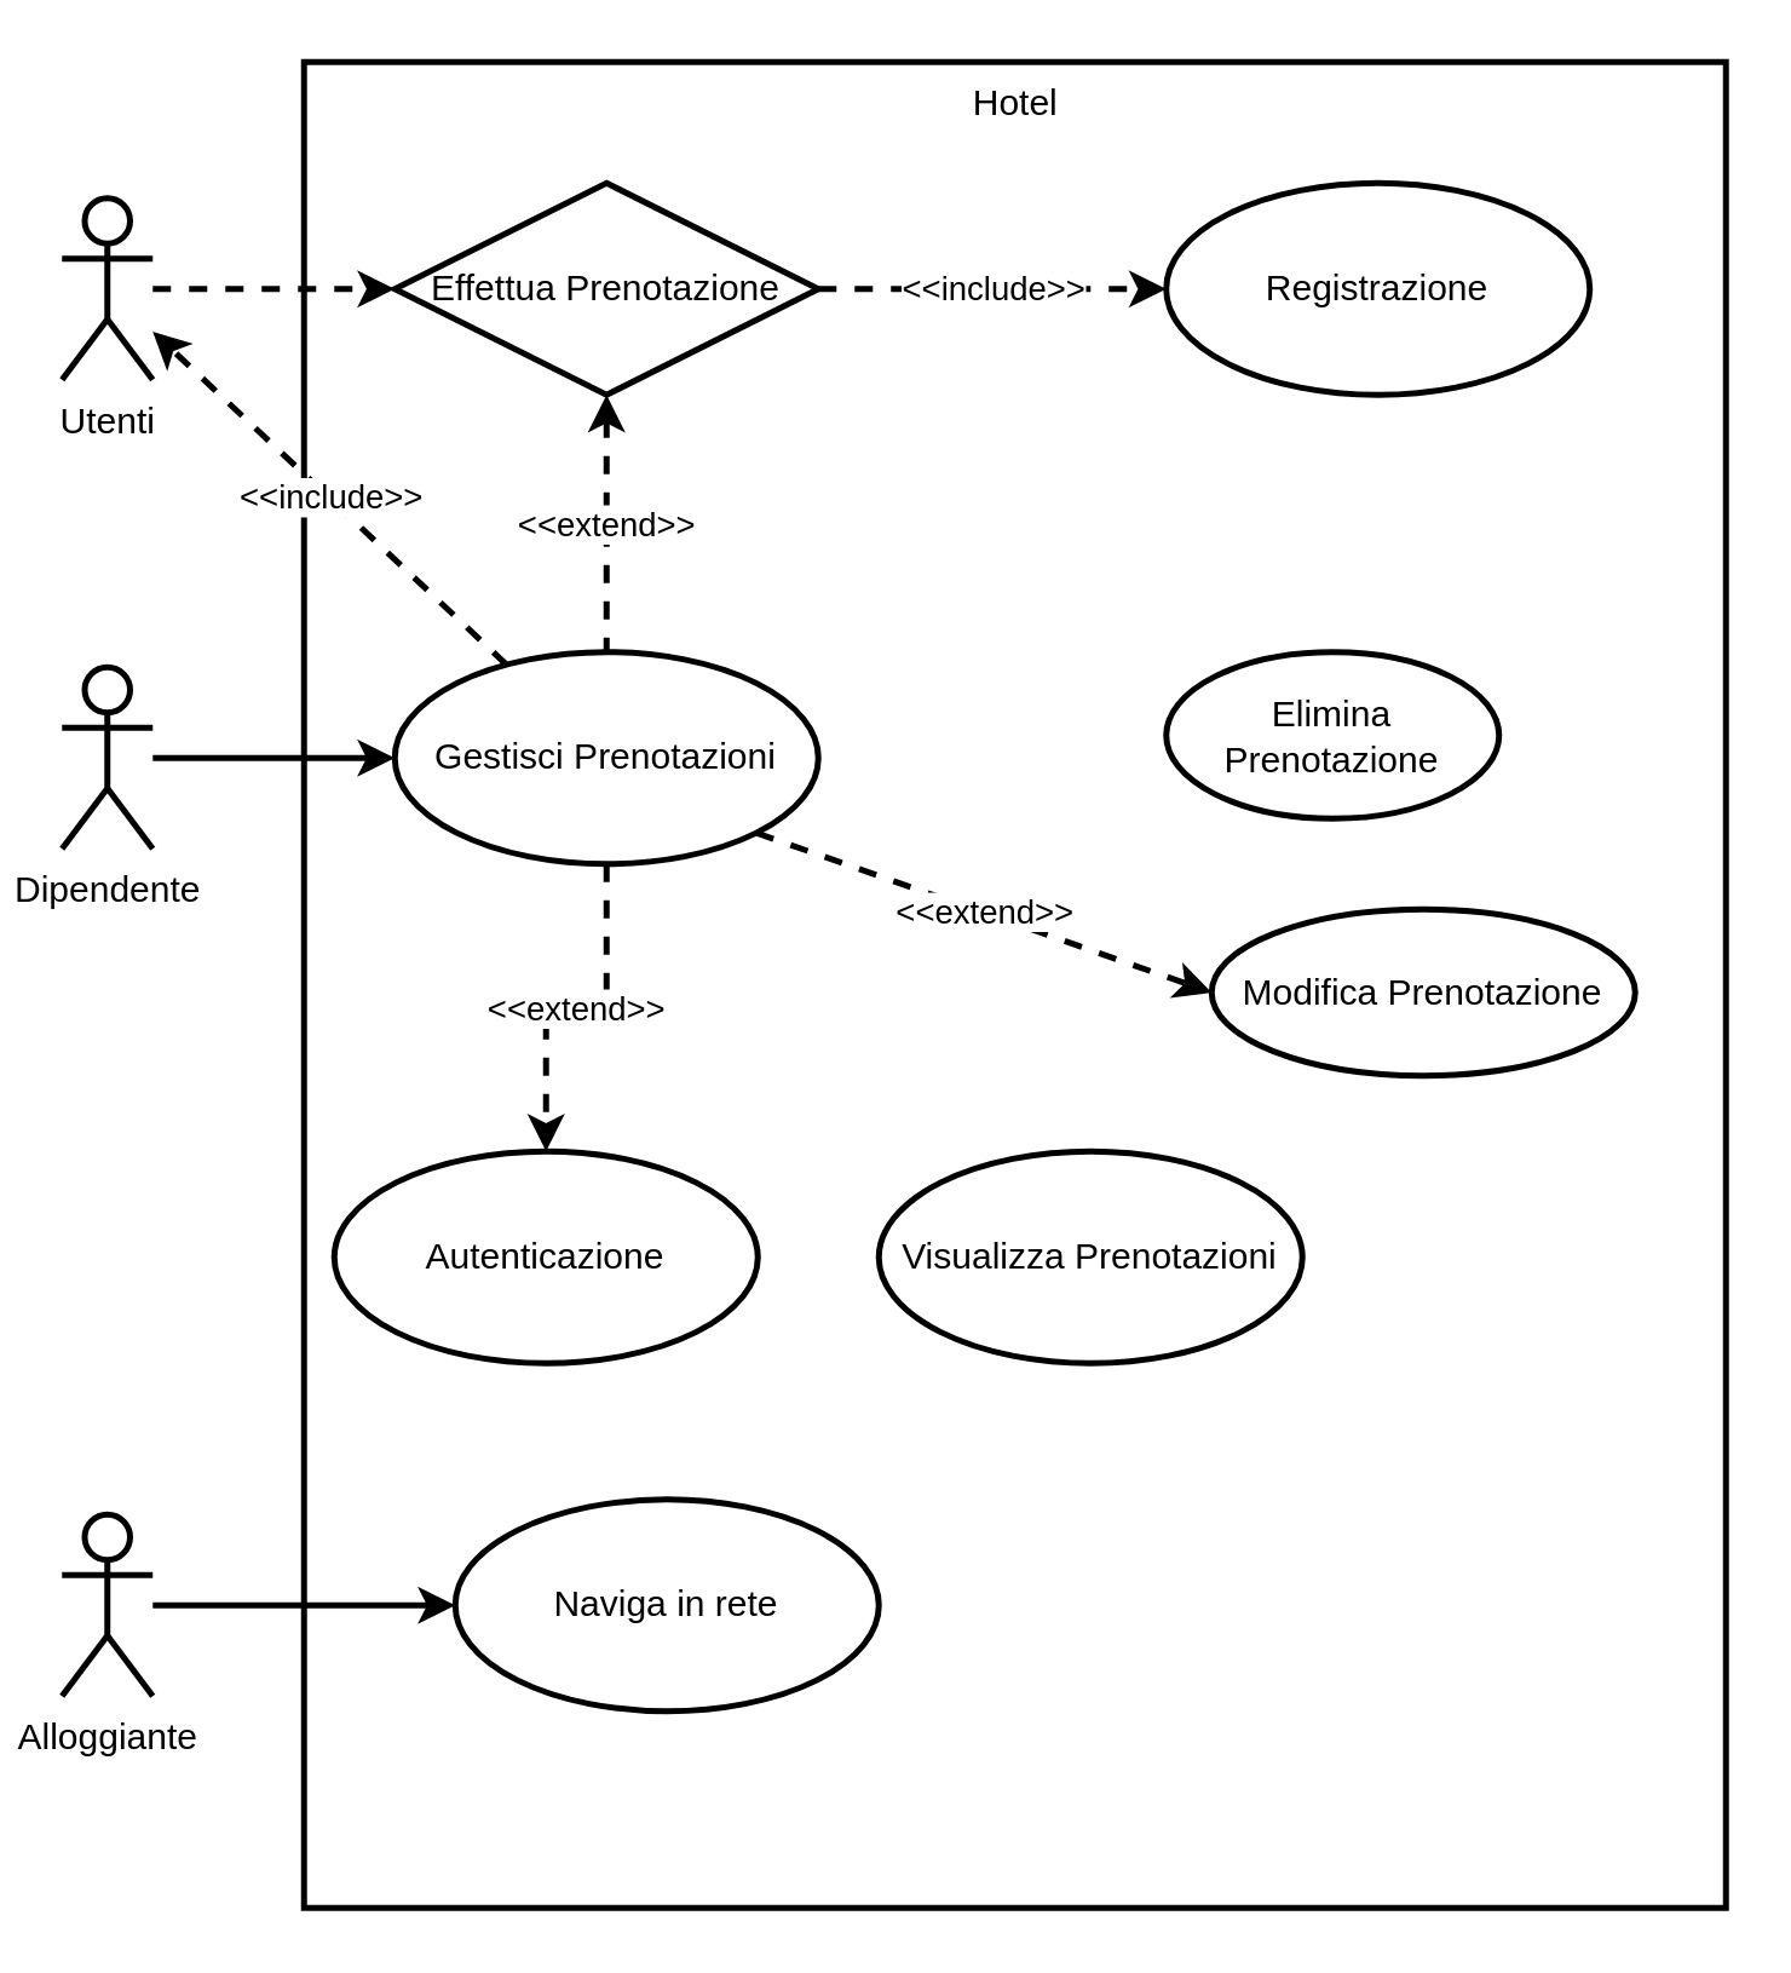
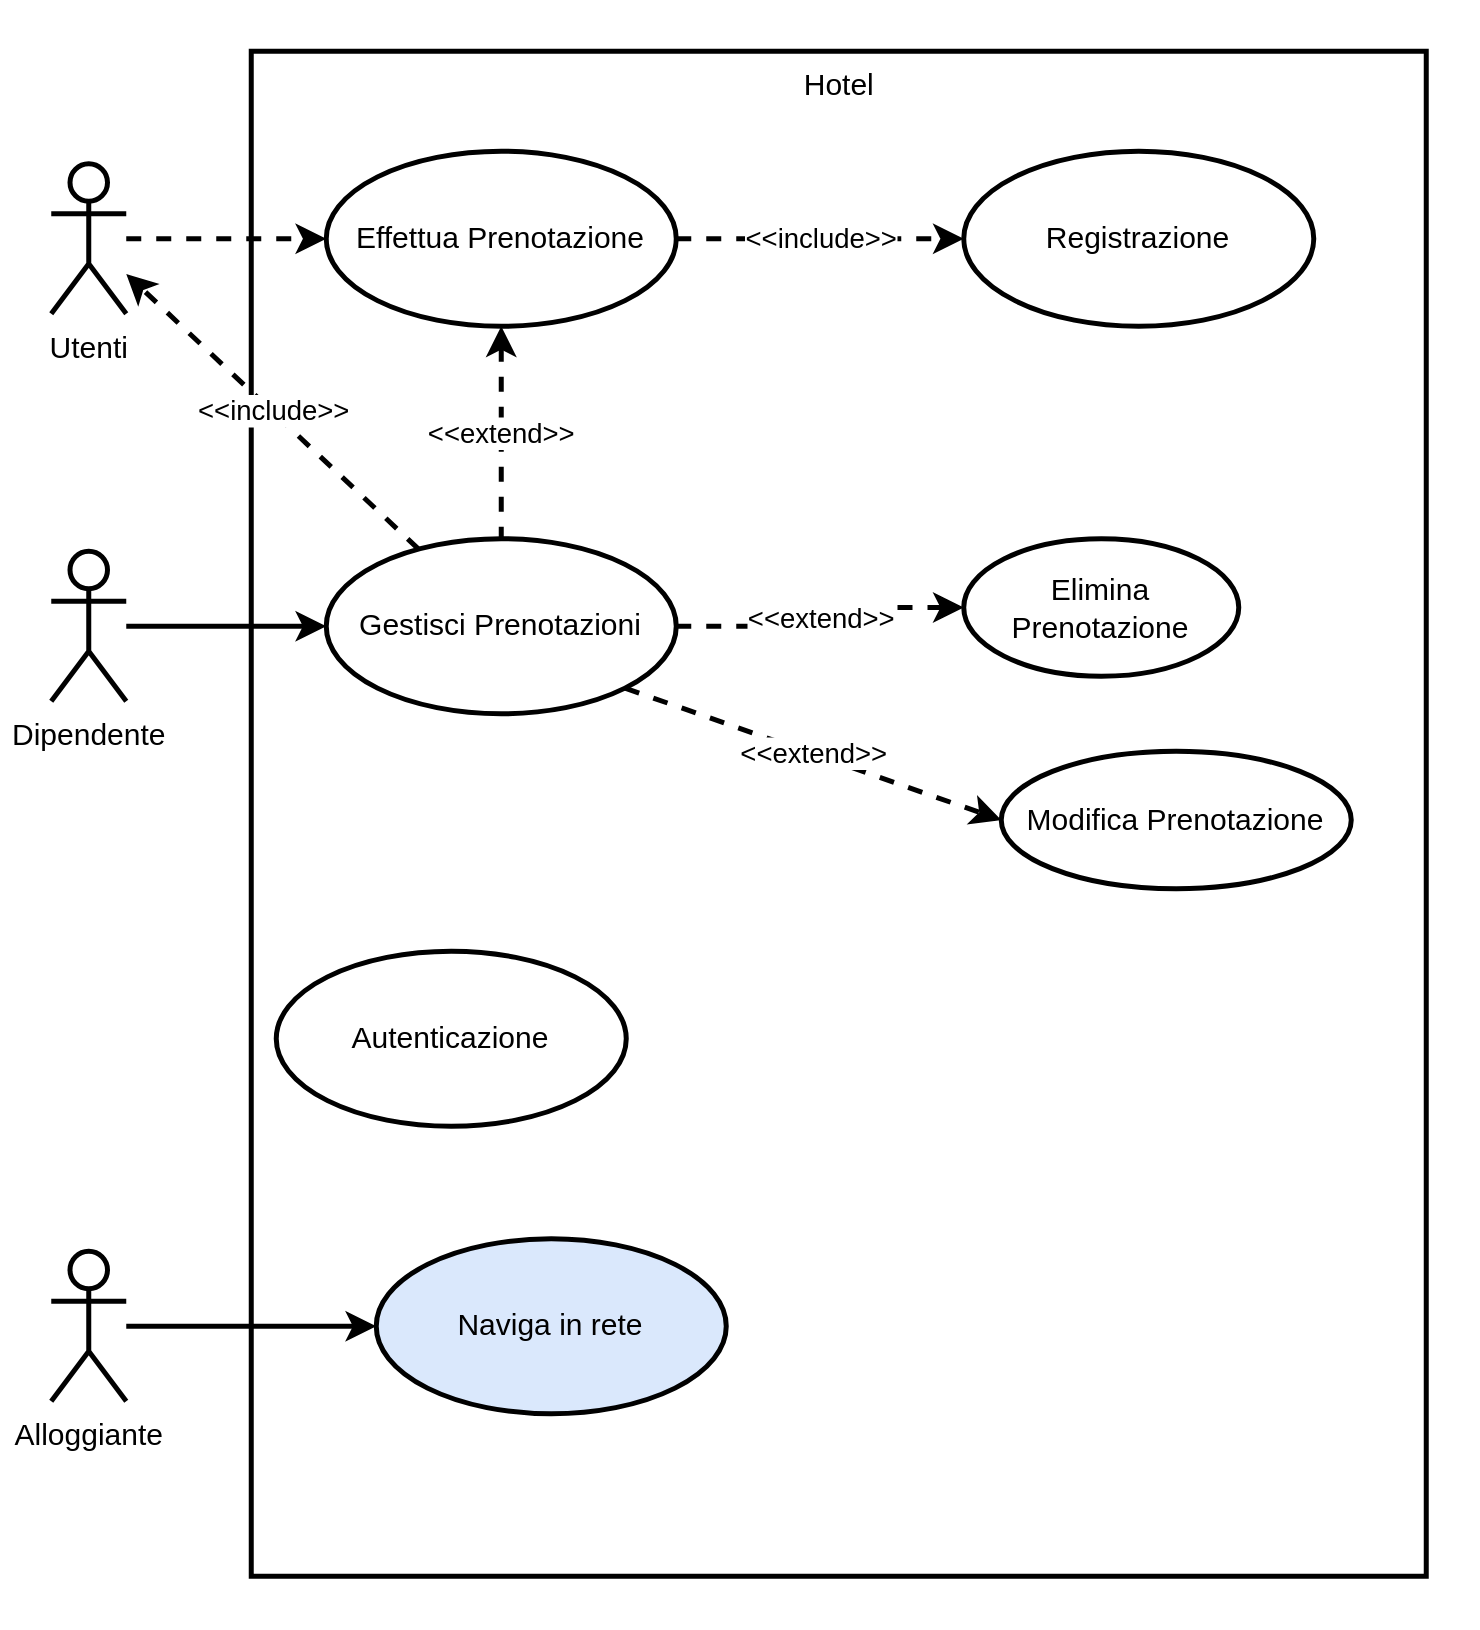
- <mxCell id="9" value="Effettua Prenotazione" style="rhombus;whiteSpace=wrap;html=1;strokeWidth=2;" vertex="1" parent="1"><mxGeometry x="130" y="60" width="140" height="70" as="geometry" /></mxCell>
+ <mxCell id="9" value="Effettua Prenotazione" style="ellipse;whiteSpace=wrap;html=1;strokeWidth=2;" vertex="1" parent="1"><mxGeometry x="130" y="60" width="140" height="70" as="geometry" /></mxCell>
- <mxCell id="12" value="&amp;lt;&amp;lt;extend&amp;gt;&amp;gt;" style="edgeStyle=orthogonalEdgeStyle;rounded=0;orthogonalLoop=1;jettySize=auto;html=1;dashed=1;startArrow=none;startFill=0;endArrow=classic;endFill=1;strokeWidth=2;" edge="1" parent="1" source="15" target="21"><mxGeometry relative="1" as="geometry" /></mxCell>
+ <mxCell id="12" value="&amp;lt;&amp;lt;extend&amp;gt;&amp;gt;" style="edgeStyle=orthogonalEdgeStyle;rounded=0;orthogonalLoop=1;jettySize=auto;html=1;dashed=1;startArrow=none;startFill=0;endArrow=classic;endFill=1;strokeWidth=2;" edge="1" parent="1" source="15" target="11"><mxGeometry relative="1" as="geometry" /></mxCell>
- <mxCell id="17" value="Visualizza Prenotazioni" style="ellipse;whiteSpace=wrap;html=1;strokeWidth=2;" vertex="1" parent="1"><mxGeometry x="290" y="380" width="140" height="70" as="geometry" /></mxCell>
- <mxCell id="20" value="Naviga in rete" style="ellipse;whiteSpace=wrap;html=1;strokeWidth=2;" vertex="1" parent="1"><mxGeometry x="150" y="495" width="140" height="70" as="geometry" /></mxCell>
+ <mxCell id="20" value="Naviga in rete" style="ellipse;whiteSpace=wrap;html=1;strokeWidth=2;fillColor=#dae8fc;" vertex="1" parent="1"><mxGeometry x="150" y="495" width="140" height="70" as="geometry" /></mxCell>
